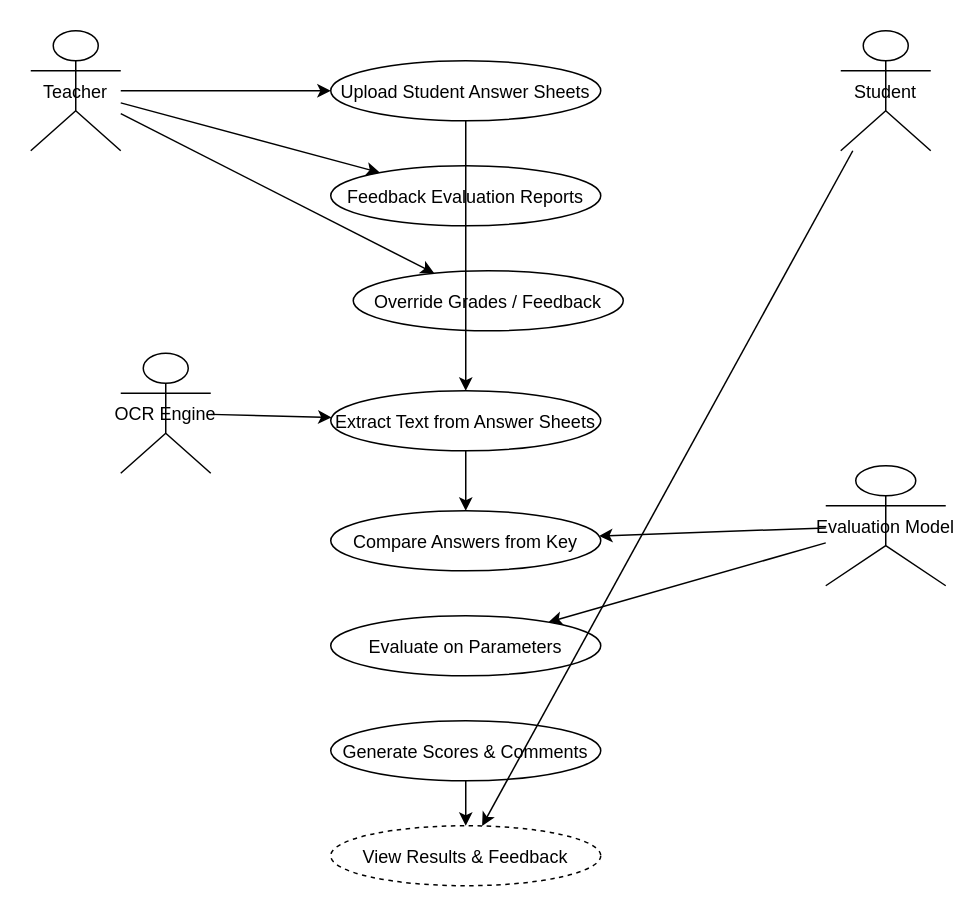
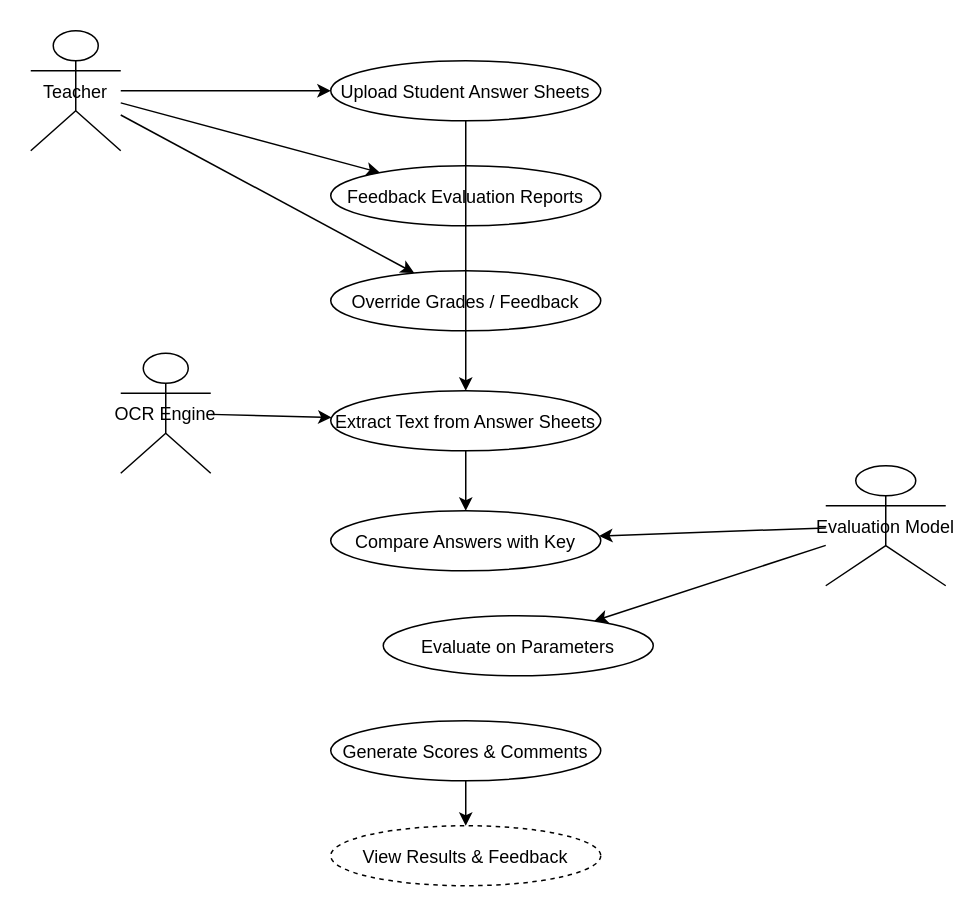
- <mxCell id="3" value="Student" style="shape=umlActor" parent="1" vertex="1"><mxGeometry x="560" y="20" width="60" height="80" as="geometry" /></mxCell>
- <mxCell id="8" value="Override Grades / Feedback" style="ellipse" parent="1" vertex="1"><mxGeometry x="235" y="180" width="180" height="40" as="geometry" /></mxCell>
+ <mxCell id="8" value="Override Grades / Feedback" style="ellipse" parent="1" vertex="1"><mxGeometry x="220" y="180" width="180" height="40" as="geometry" /></mxCell>
- <mxCell id="23" parent="1" source="3" target="13" edge="1"><mxGeometry relative="1" as="geometry" /></mxCell>
- <mxCell id="10" value="Compare Answers from Key" style="ellipse" parent="1" vertex="1"><mxGeometry x="220" y="340" width="180" height="40" as="geometry" /></mxCell>
+ <mxCell id="10" value="Compare Answers with Key" style="ellipse" parent="1" vertex="1"><mxGeometry x="220" y="340" width="180" height="40" as="geometry" /></mxCell>
- <mxCell id="11" value="Evaluate on Parameters" style="ellipse" parent="1" vertex="1"><mxGeometry x="220" y="410" width="180" height="40" as="geometry" /></mxCell>
+ <mxCell id="11" value="Evaluate on Parameters" style="ellipse" parent="1" vertex="1"><mxGeometry x="255" y="410" width="180" height="40" as="geometry" /></mxCell>
